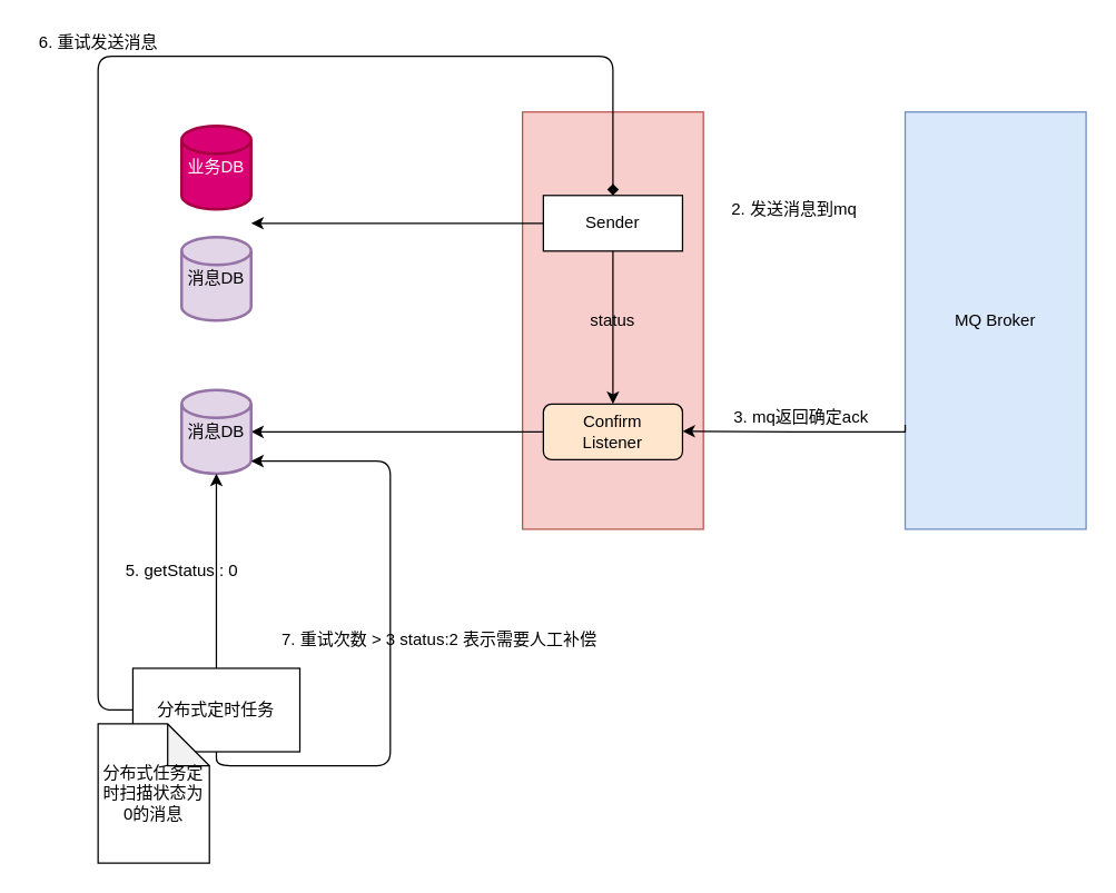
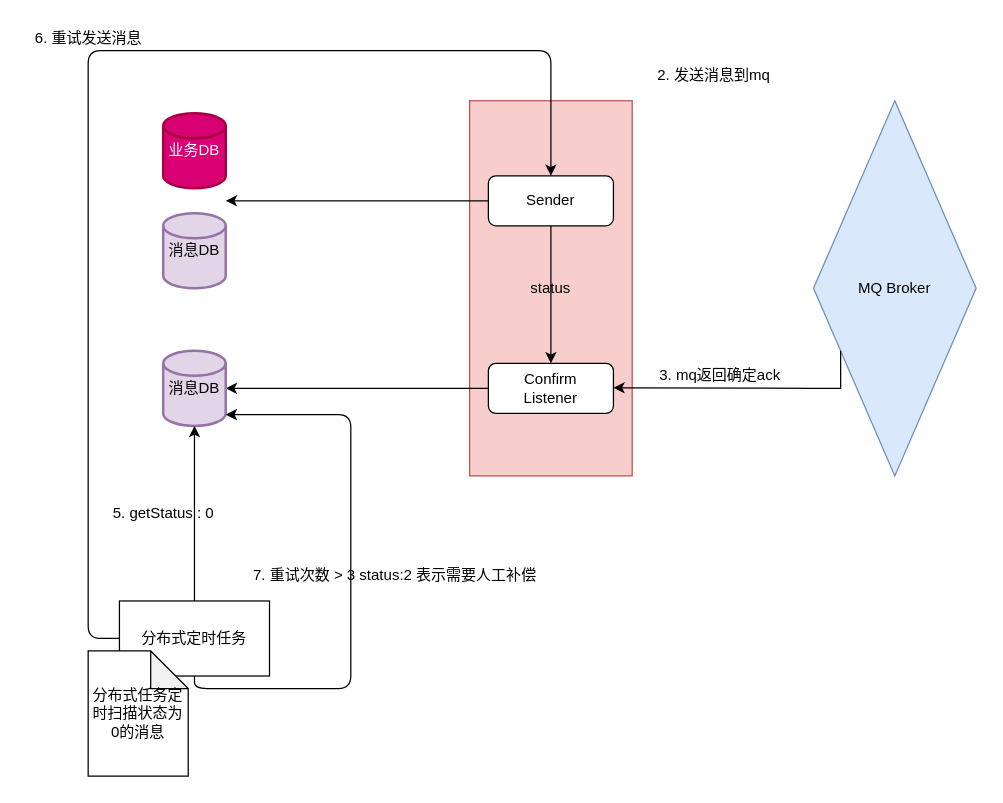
- <mxCell id="20" value="" style="endArrow=diamond;html=1;edgeStyle=orthogonalEdgeStyle;exitX=0;exitY=0.5;exitDx=0;exitDy=0;entryX=0.5;entryY=0;entryDx=0;entryDy=0;" edge="1" parent="1" source="17" target="5"><mxGeometry width="50" height="50" relative="1" as="geometry"><mxPoint x="10" y="580" as="sourcePoint" /><mxPoint x="10" y="420" as="targetPoint" /><Array as="points"><mxPoint x="70" y="510" /><mxPoint x="70" y="40" /><mxPoint x="440" y="40" /></Array></mxGeometry></mxCell>
+ <mxCell id="20" value="" style="endArrow=classic;html=1;edgeStyle=orthogonalEdgeStyle;exitX=0;exitY=0.5;exitDx=0;exitDy=0;entryX=0.5;entryY=0;entryDx=0;entryDy=0;" edge="1" parent="1" source="17" target="5"><mxGeometry width="50" height="50" relative="1" as="geometry"><mxPoint x="10" y="580" as="sourcePoint" /><mxPoint x="10" y="420" as="targetPoint" /><Array as="points"><mxPoint x="70" y="510" /><mxPoint x="70" y="40" /><mxPoint x="440" y="40" /></Array></mxGeometry></mxCell>
- <mxCell id="12" value="2. 发送消息到mq" style="text;html=1;align=center;verticalAlign=middle;resizable=0;points=[];autosize=1;" vertex="1" parent="1"><mxGeometry x="515" y="140" width="110" height="20" as="geometry" /></mxCell>
+ <mxCell id="12" value="2. 发送消息到mq" style="text;html=1;align=center;verticalAlign=middle;resizable=0;points=[];autosize=1;" vertex="1" parent="1"><mxGeometry x="515" y="50" width="110" height="20" as="geometry" /></mxCell>
- <mxCell id="5" value="Sender" style="whiteSpace=wrap;html=1;rounded=0;" vertex="1" parent="1"><mxGeometry x="390" y="140" width="100" height="40" as="geometry" /></mxCell>
+ <mxCell id="5" value="Sender" style="rounded=1;whiteSpace=wrap;html=1;" vertex="1" parent="1"><mxGeometry x="390" y="140" width="100" height="40" as="geometry" /></mxCell>
- <mxCell id="11" value="MQ Broker" style="rounded=0;whiteSpace=wrap;html=1;fillColor=#dae8fc;strokeColor=#6c8ebf;" vertex="1" parent="1"><mxGeometry x="650" y="80" width="130" height="300" as="geometry" /></mxCell>
+ <mxCell id="11" value="MQ Broker" style="rhombus;whiteSpace=wrap;html=1;fillColor=#dae8fc;strokeColor=#6c8ebf;" vertex="1" parent="1"><mxGeometry x="650" y="80" width="130" height="300" as="geometry" /></mxCell>
- <mxCell id="8" value="Confirm&lt;br&gt;Listener" style="rounded=1;whiteSpace=wrap;html=1;fillColor=#ffe6cc;" vertex="1" parent="1"><mxGeometry x="390" y="290" width="100" height="40" as="geometry" /></mxCell>
+ <mxCell id="8" value="Confirm&lt;br&gt;Listener" style="rounded=1;whiteSpace=wrap;html=1;" vertex="1" parent="1"><mxGeometry x="390" y="290" width="100" height="40" as="geometry" /></mxCell>
